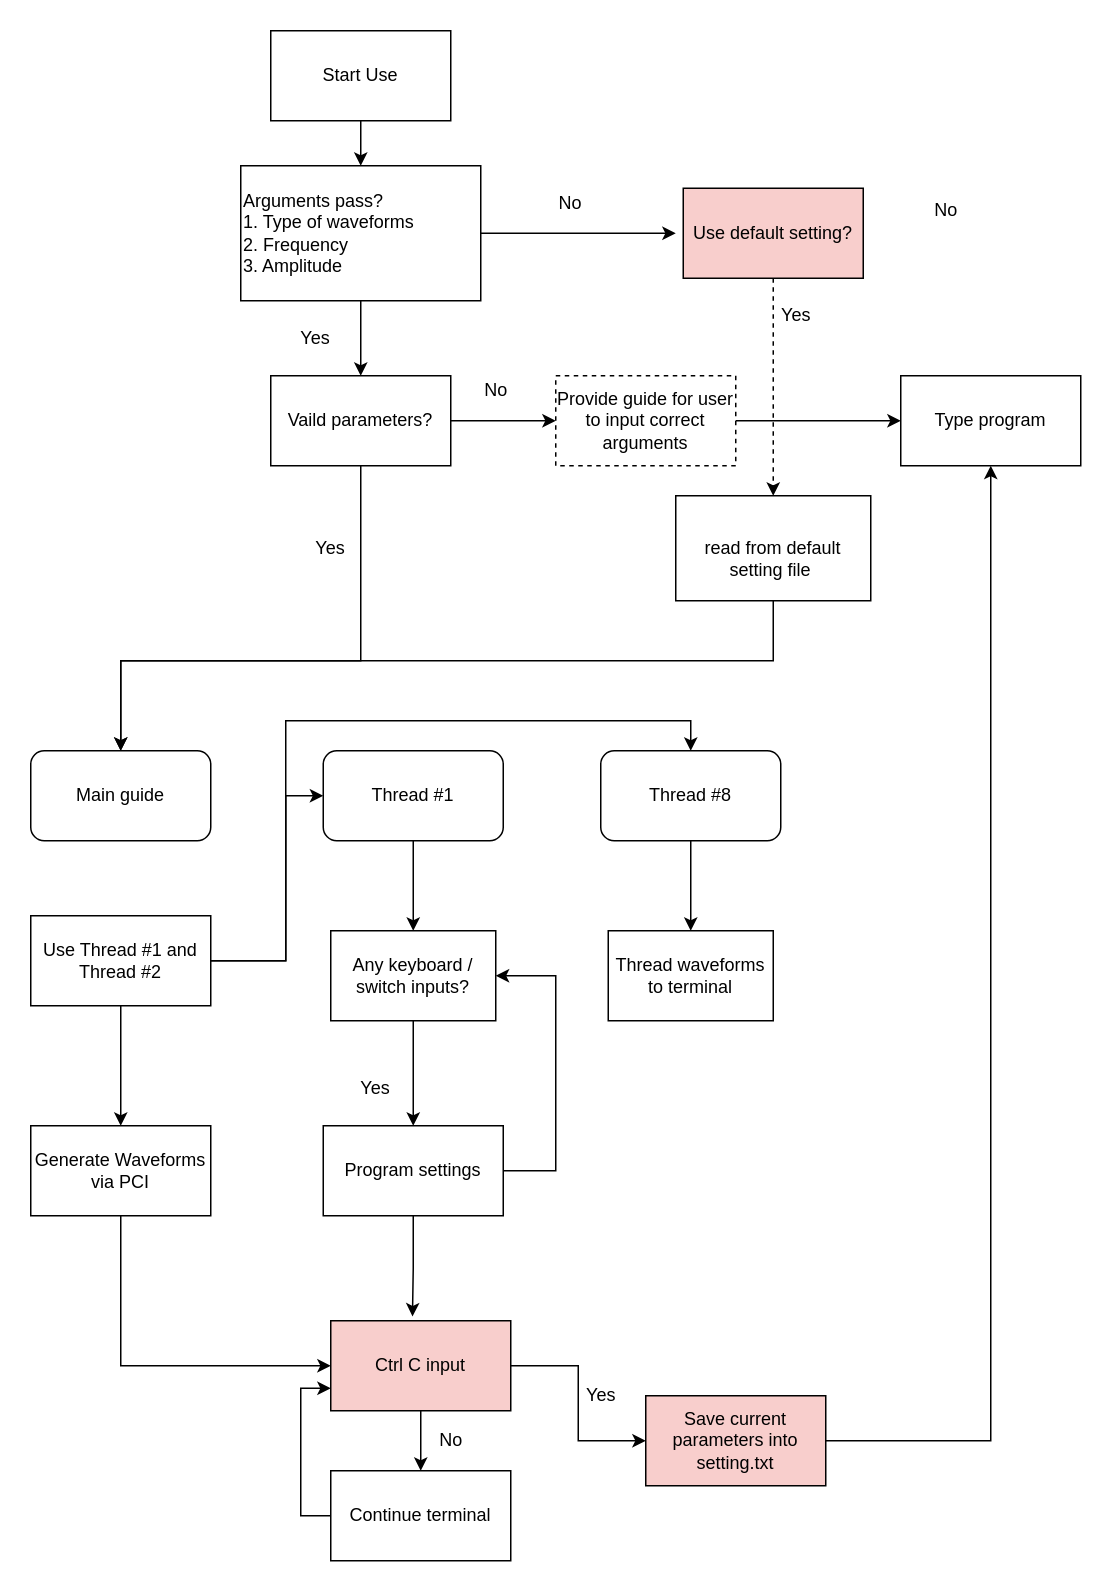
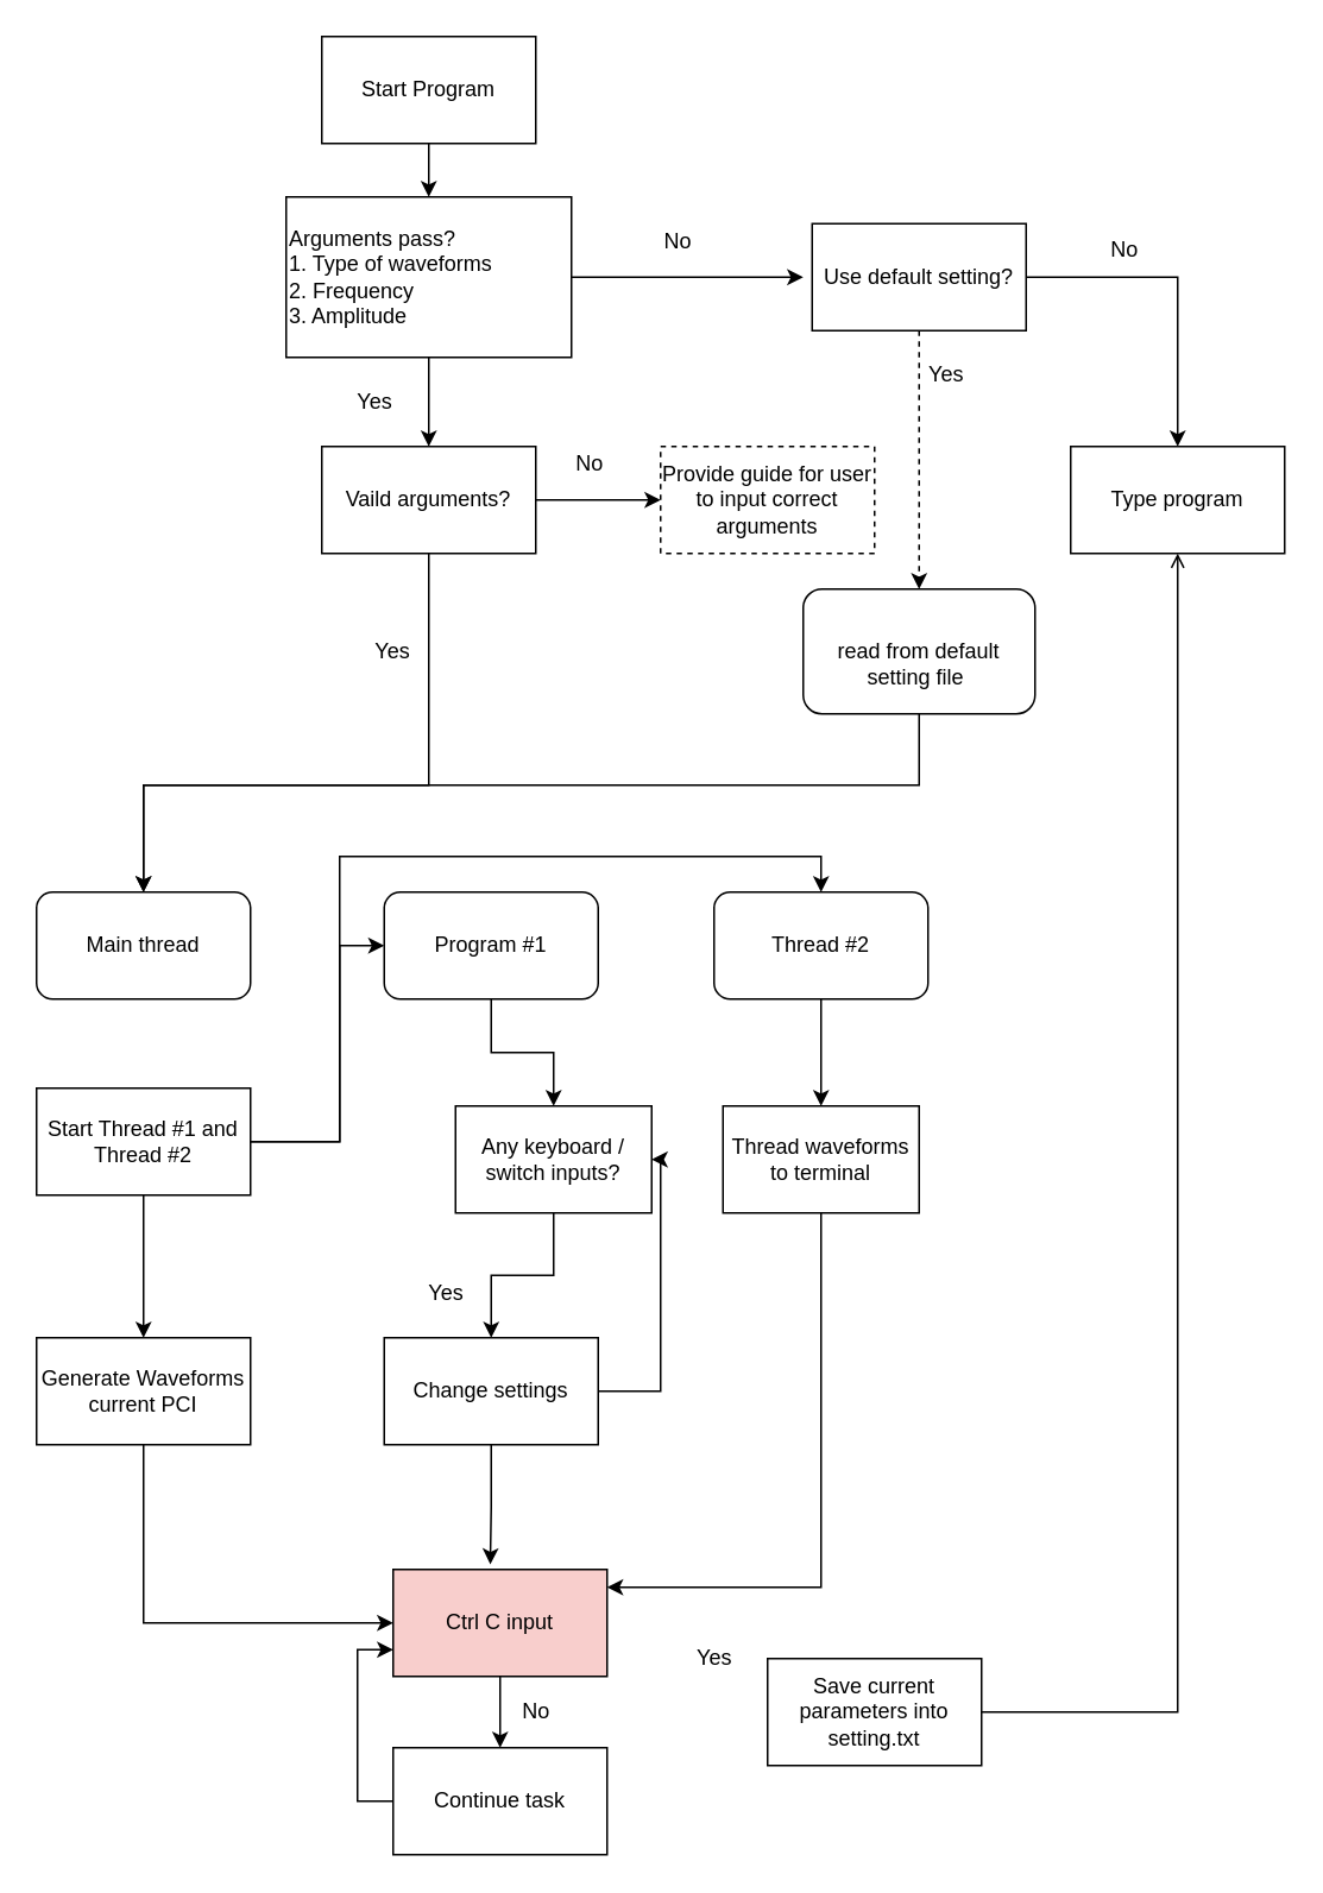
- <mxCell id="3" value="Start Use" style="rounded=0;whiteSpace=wrap;html=1;" parent="1" vertex="1"><mxGeometry x="180" y="20" width="120" height="60" as="geometry" /></mxCell>
+ <mxCell id="3" value="Start Program" style="rounded=0;whiteSpace=wrap;html=1;" parent="1" vertex="1"><mxGeometry x="180" y="20" width="120" height="60" as="geometry" /></mxCell>
- <mxCell id="36" value="Use default setting?" style="rounded=0;whiteSpace=wrap;html=1;fillColor=#f8cecc;" vertex="1" parent="1"><mxGeometry x="455" y="125" width="120" height="60" as="geometry" /></mxCell>
+ <mxCell id="36" value="Use default setting?" style="rounded=0;whiteSpace=wrap;html=1;" vertex="1" parent="1"><mxGeometry x="455" y="125" width="120" height="60" as="geometry" /></mxCell>
+ <mxCell id="35" style="edgeStyle=orthogonalEdgeStyle;rounded=0;orthogonalLoop=1;jettySize=auto;html=1;" edge="1" parent="1" source="36" target="40"><mxGeometry relative="1" as="geometry" /></mxCell>
- <mxCell id="27" value="Vaild parameters?" style="rounded=0;whiteSpace=wrap;html=1;align=center;" parent="1" vertex="1"><mxGeometry x="180" y="250" width="120" height="60" as="geometry" /></mxCell>
+ <mxCell id="27" value="Vaild arguments?" style="rounded=0;whiteSpace=wrap;html=1;align=center;" parent="1" vertex="1"><mxGeometry x="180" y="250" width="120" height="60" as="geometry" /></mxCell>
- <mxCell id="39" value="" style="endArrow=classic;html=1;rounded=0;exitX=1;exitY=0.5;exitDx=0;exitDy=0;" edge="1" parent="1" source="28" target="40"><mxGeometry width="50" height="50" relative="1" as="geometry"><mxPoint x="500" y="300" as="sourcePoint" /><mxPoint x="620" y="280" as="targetPoint" /></mxGeometry></mxCell>
- <mxCell id="48" style="edgeStyle=orthogonalEdgeStyle;rounded=0;orthogonalLoop=1;jettySize=auto;html=1;exitX=1;exitY=0.5;exitDx=0;exitDy=0;entryX=0.5;entryY=1;entryDx=0;entryDy=0;" edge="1" parent="1" source="49" target="40"><mxGeometry relative="1" as="geometry" /></mxCell>
+ <mxCell id="48" style="edgeStyle=orthogonalEdgeStyle;rounded=0;orthogonalLoop=1;jettySize=auto;html=1;exitX=1;exitY=0.5;exitDx=0;exitDy=0;entryX=0.5;entryY=1;entryDx=0;entryDy=0;endArrow=open;" edge="1" parent="1" source="49" target="40"><mxGeometry relative="1" as="geometry" /></mxCell>
- <mxCell id="8" value="&lt;br&gt;read from default setting file&amp;nbsp;" style="rounded=0;whiteSpace=wrap;html=1;align=center;" parent="1" vertex="1"><mxGeometry x="450" y="330" width="130" height="70" as="geometry" /></mxCell>
+ <mxCell id="8" value="&lt;br&gt;read from default setting file&amp;nbsp;" style="whiteSpace=wrap;html=1;align=center;rounded=1;" parent="1" vertex="1"><mxGeometry x="450" y="330" width="130" height="70" as="geometry" /></mxCell>
- <mxCell id="12" value="Main guide" style="rounded=1;whiteSpace=wrap;html=1;align=center;" parent="1" vertex="1"><mxGeometry x="20" y="500" width="120" height="60" as="geometry" /></mxCell>
+ <mxCell id="12" value="Main thread" style="rounded=1;whiteSpace=wrap;html=1;align=center;" parent="1" vertex="1"><mxGeometry x="20" y="500" width="120" height="60" as="geometry" /></mxCell>
- <mxCell id="20" value="Thread #1" style="rounded=1;whiteSpace=wrap;html=1;align=center;" parent="1" vertex="1"><mxGeometry x="215" y="500" width="120" height="60" as="geometry" /></mxCell>
+ <mxCell id="20" value="Program #1" style="rounded=1;whiteSpace=wrap;html=1;align=center;" parent="1" vertex="1"><mxGeometry x="215" y="500" width="120" height="60" as="geometry" /></mxCell>
- <mxCell id="31" value="Thread #8" style="rounded=1;whiteSpace=wrap;html=1;align=center;" parent="1" vertex="1"><mxGeometry x="400" y="500" width="120" height="60" as="geometry" /></mxCell>
+ <mxCell id="31" value="Thread #2" style="rounded=1;whiteSpace=wrap;html=1;align=center;" parent="1" vertex="1"><mxGeometry x="400" y="500" width="120" height="60" as="geometry" /></mxCell>
- <mxCell id="16" value="Use Thread #1 and Thread #2" style="rounded=0;whiteSpace=wrap;html=1;align=center;" parent="1" vertex="1"><mxGeometry x="20" y="610" width="120" height="60" as="geometry" /></mxCell>
+ <mxCell id="16" value="Start Thread #1 and Thread #2" style="rounded=0;whiteSpace=wrap;html=1;align=center;" parent="1" vertex="1"><mxGeometry x="20" y="610" width="120" height="60" as="geometry" /></mxCell>
- <mxCell id="18" value="Any keyboard / switch inputs?" style="rounded=0;whiteSpace=wrap;html=1;align=center;" parent="1" vertex="1"><mxGeometry x="220" y="620" width="110" height="60" as="geometry" /></mxCell>
+ <mxCell id="18" value="Any keyboard / switch inputs?" style="rounded=0;whiteSpace=wrap;html=1;align=center;" parent="1" vertex="1"><mxGeometry x="255" y="620" width="110" height="60" as="geometry" /></mxCell>
- <mxCell id="11" value="Generate Waveforms via PCI" style="rounded=0;whiteSpace=wrap;html=1;align=center;" parent="1" vertex="1"><mxGeometry x="20" y="750" width="120" height="60" as="geometry" /></mxCell>
+ <mxCell id="11" value="Generate Waveforms current PCI" style="rounded=0;whiteSpace=wrap;html=1;align=center;" parent="1" vertex="1"><mxGeometry x="20" y="750" width="120" height="60" as="geometry" /></mxCell>
- <mxCell id="23" value="Program settings" style="rounded=0;whiteSpace=wrap;html=1;align=center;" parent="1" vertex="1"><mxGeometry x="215" y="750" width="120" height="60" as="geometry" /></mxCell>
+ <mxCell id="23" value="Change settings" style="rounded=0;whiteSpace=wrap;html=1;align=center;" parent="1" vertex="1"><mxGeometry x="215" y="750" width="120" height="60" as="geometry" /></mxCell>
+ <mxCell id="32" style="edgeStyle=orthogonalEdgeStyle;rounded=0;orthogonalLoop=1;jettySize=auto;html=1;exitX=0.5;exitY=1;exitDx=0;exitDy=0;" edge="1" parent="1" source="33" target="44"><mxGeometry relative="1" as="geometry"><Array as="points"><mxPoint x="460" y="890" /></Array></mxGeometry></mxCell>
- <mxCell id="43" style="edgeStyle=orthogonalEdgeStyle;rounded=0;orthogonalLoop=1;jettySize=auto;html=1;entryX=0;entryY=0.5;entryDx=0;entryDy=0;" edge="1" parent="1" source="44" target="49"><mxGeometry relative="1" as="geometry" /></mxCell>
- <mxCell id="49" value="Save current parameters into setting.txt" style="rounded=0;whiteSpace=wrap;html=1;fillColor=#f8cecc;" vertex="1" parent="1"><mxGeometry x="430" y="930" width="120" height="60" as="geometry" /></mxCell>
+ <mxCell id="49" value="Save current parameters into setting.txt" style="rounded=0;whiteSpace=wrap;html=1;" vertex="1" parent="1"><mxGeometry x="430" y="930" width="120" height="60" as="geometry" /></mxCell>
- <mxCell id="47" value="Continue terminal" style="rounded=0;whiteSpace=wrap;html=1;" vertex="1" parent="1"><mxGeometry x="220" y="980" width="120" height="60" as="geometry" /></mxCell>
+ <mxCell id="47" value="Continue task" style="rounded=0;whiteSpace=wrap;html=1;" vertex="1" parent="1"><mxGeometry x="220" y="980" width="120" height="60" as="geometry" /></mxCell>
